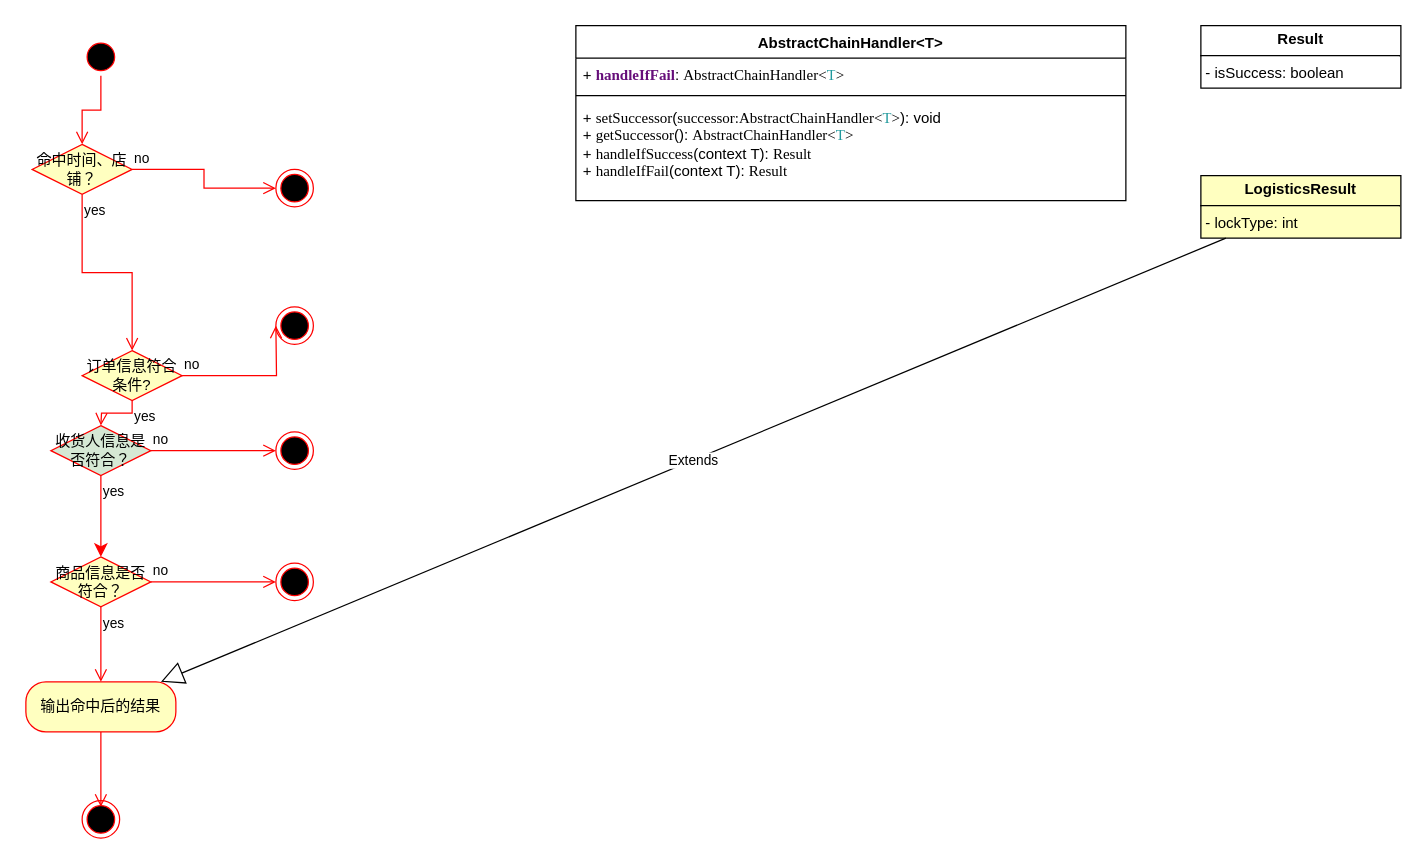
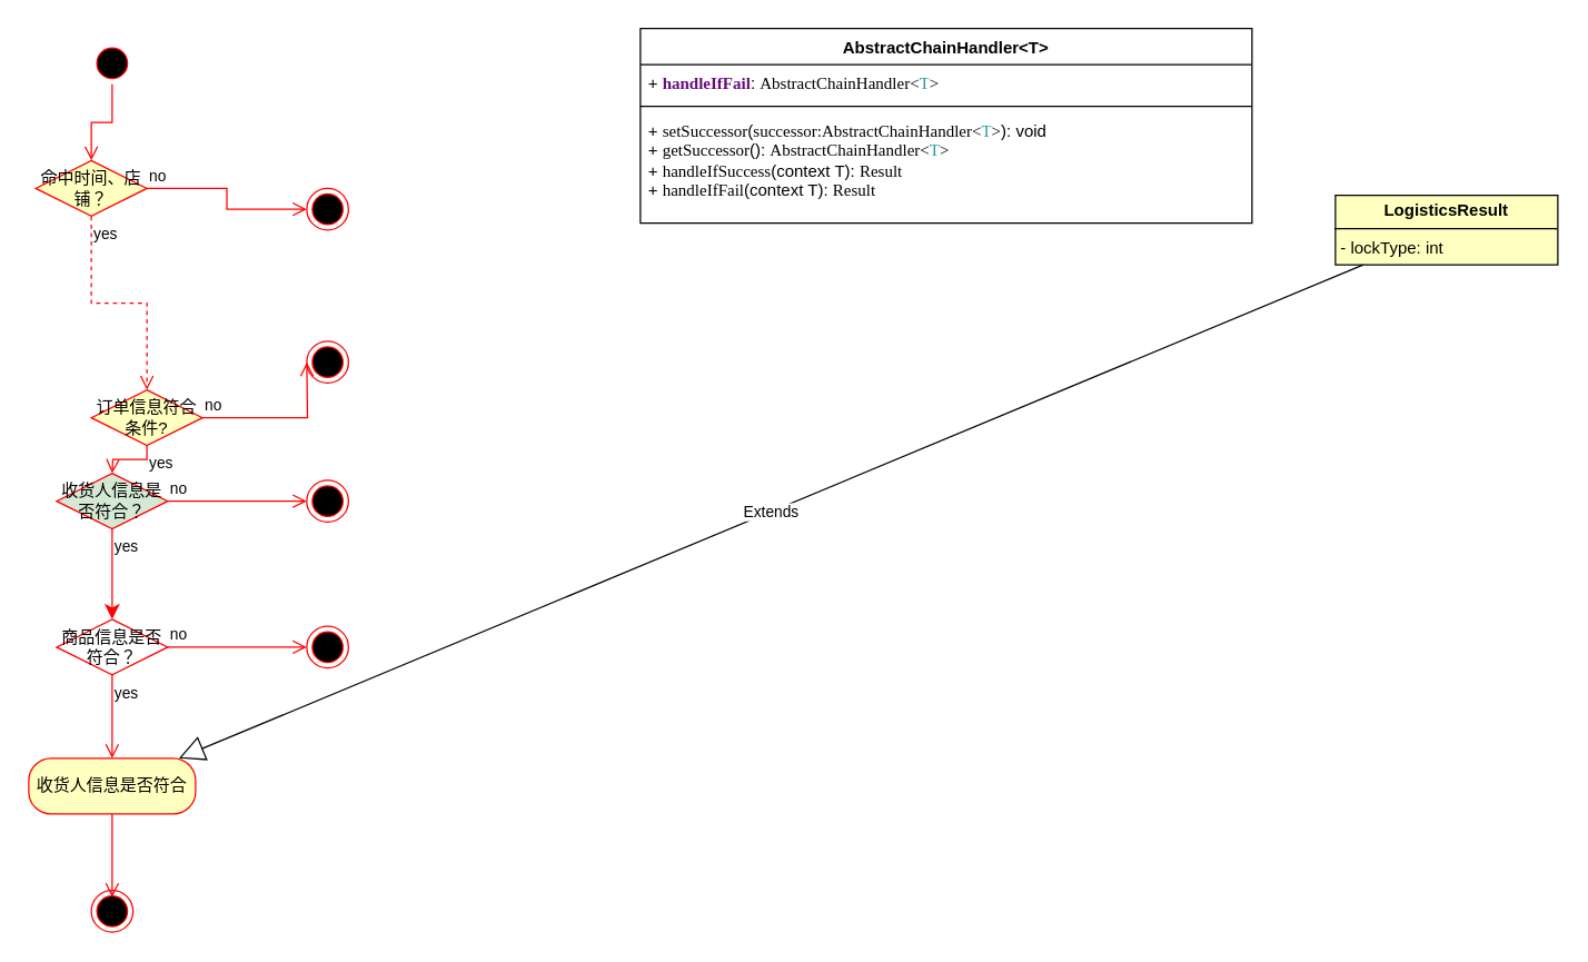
- <mxCell id="27" value="&lt;p style=&quot;margin:0px;margin-top:4px;text-align:center;&quot;&gt;&lt;b&gt;Result&lt;/b&gt;&lt;/p&gt;&lt;hr size=&quot;1&quot; style=&quot;border-style:solid;&quot;&gt;&lt;p style=&quot;margin:0px;margin-left:4px;&quot;&gt;- isSuccess: boolean&lt;/p&gt;" style="verticalAlign=top;align=left;overflow=fill;html=1;whiteSpace=wrap;" vertex="1" parent="1"><mxGeometry x="960" y="20" width="160" height="50" as="geometry" /></mxCell>
- <mxCell id="6" value="yes" style="edgeStyle=orthogonalEdgeStyle;html=1;align=left;verticalAlign=top;endArrow=open;endSize=8;strokeColor=#ff0000;rounded=0;entryX=0.5;entryY=0;entryDx=0;entryDy=0;" edge="1" source="4" parent="1" target="7"><mxGeometry x="-1" relative="1" as="geometry"><mxPoint x="80" y="230" as="targetPoint" /></mxGeometry></mxCell>
+ <mxCell id="6" value="yes" style="edgeStyle=orthogonalEdgeStyle;html=1;align=left;verticalAlign=top;endArrow=open;endSize=8;strokeColor=#ff0000;rounded=0;entryX=0.5;entryY=0;entryDx=0;entryDy=0;dashed=1;" edge="1" source="4" parent="1" target="7"><mxGeometry x="-1" relative="1" as="geometry"><mxPoint x="80" y="230" as="targetPoint" /></mxGeometry></mxCell>
- <mxCell id="13" value="商品信息是否符合？" style="rhombus;whiteSpace=wrap;html=1;fontColor=#000000;fillColor=#ffffc0;strokeColor=#ff0000;" vertex="1" parent="1"><mxGeometry x="40" y="445" width="80" height="40" as="geometry" /></mxCell>
+ <mxCell id="13" value="商品信息是否符合？" style="rhombus;whiteSpace=wrap;html=1;fontColor=#000000;fillColor=#ffffff;strokeColor=#ff0000;" vertex="1" parent="1"><mxGeometry x="40" y="445" width="80" height="40" as="geometry" /></mxCell>
- <mxCell id="16" value="输出命中后的结果" style="rounded=1;whiteSpace=wrap;html=1;arcSize=40;fontColor=#000000;fillColor=#ffffc0;strokeColor=#ff0000;" vertex="1" parent="1"><mxGeometry x="20" y="545" width="120" height="40" as="geometry" /></mxCell>
+ <mxCell id="16" value="收货人信息是否符合" style="rounded=1;whiteSpace=wrap;html=1;arcSize=40;fontColor=#000000;fillColor=#ffffc0;strokeColor=#ff0000;" vertex="1" parent="1"><mxGeometry x="20" y="545" width="120" height="40" as="geometry" /></mxCell>
